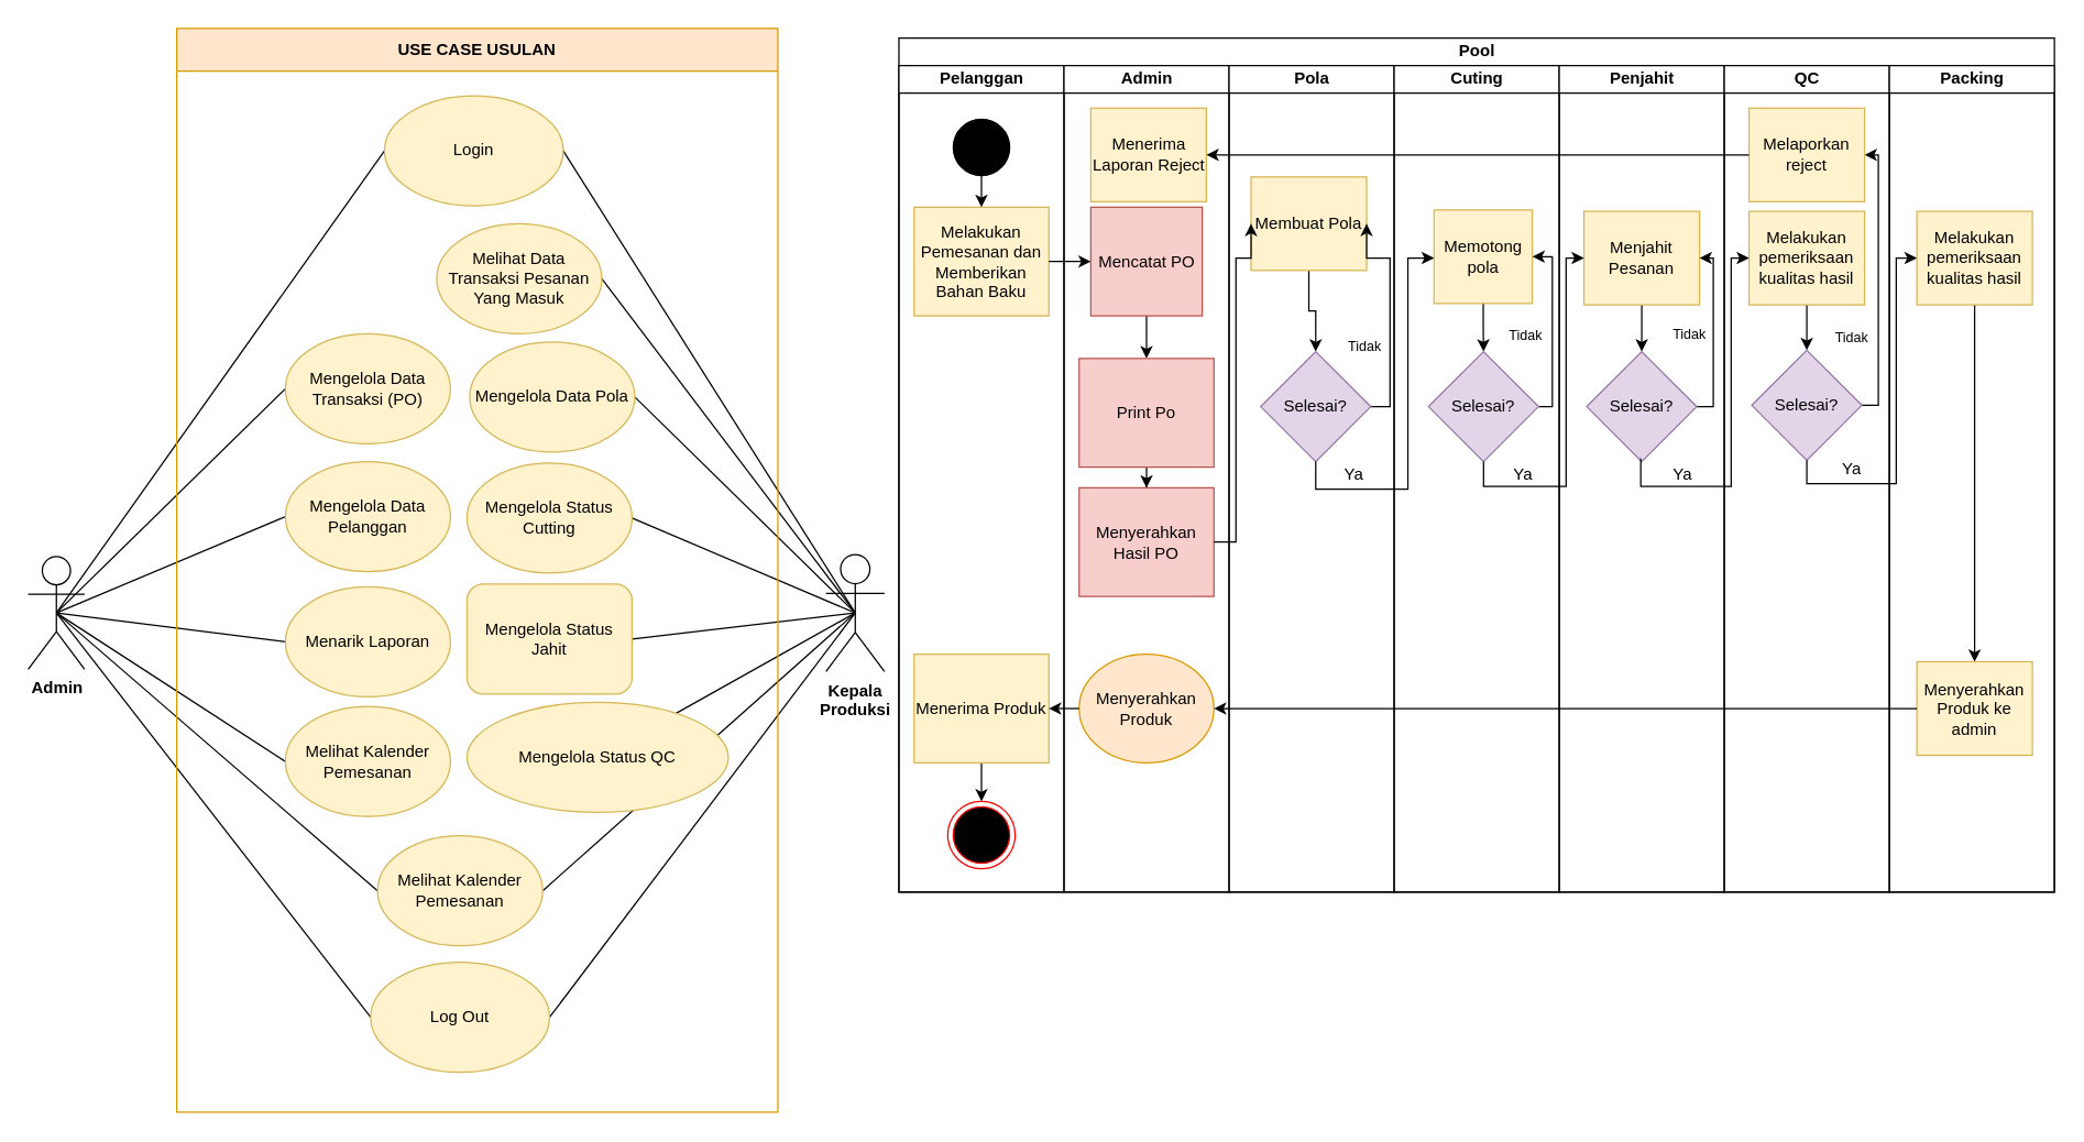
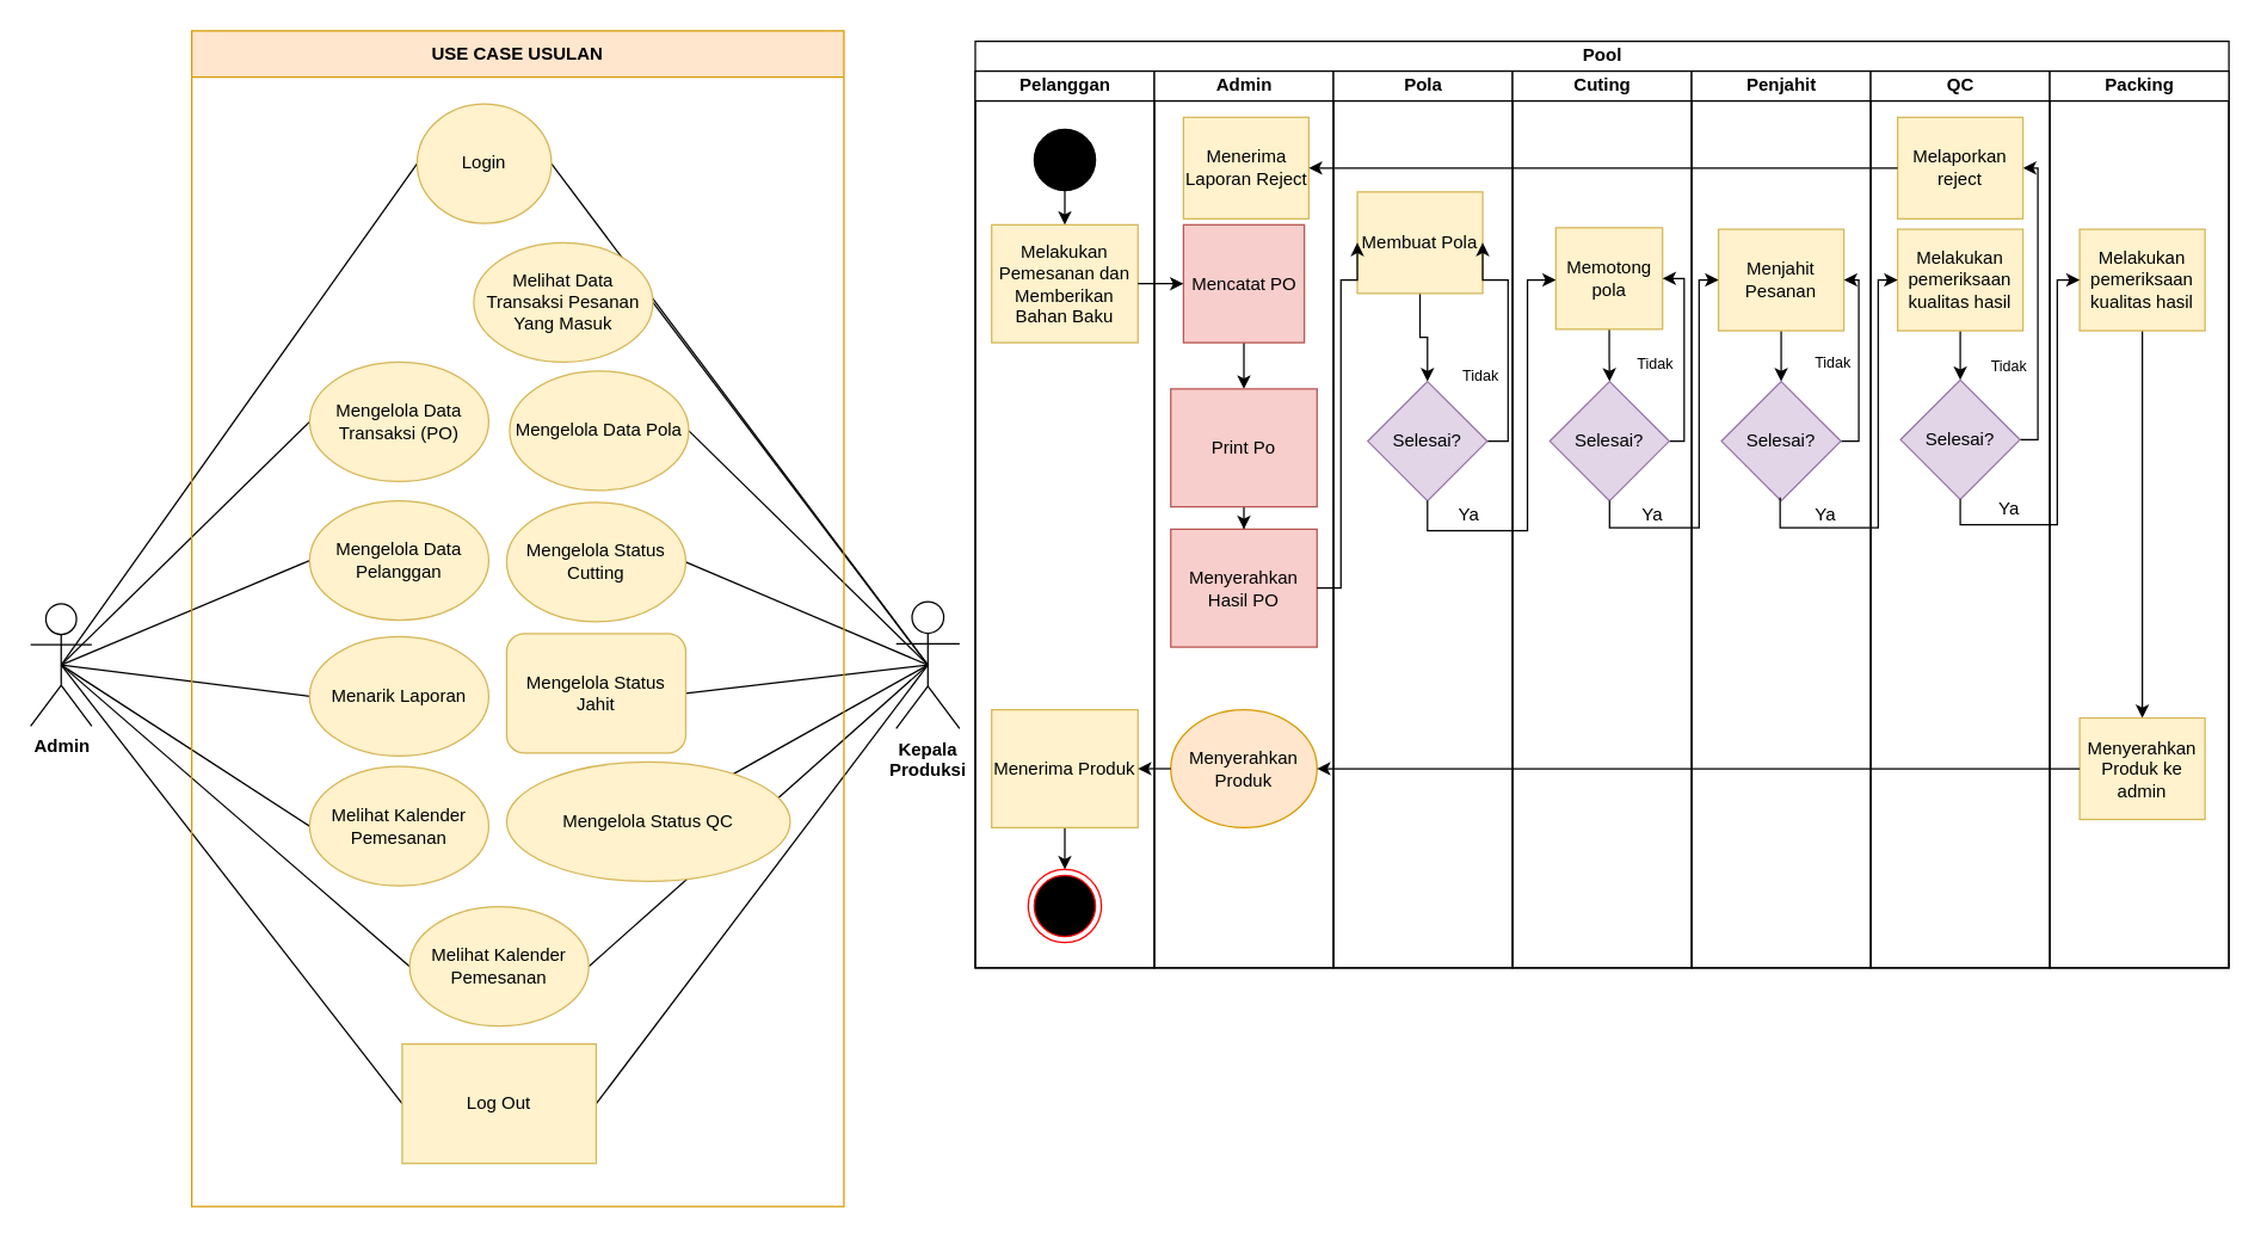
- <mxCell id="77" value="Login" style="ellipse;whiteSpace=wrap;html=1;fillColor=#fff2cc;strokeColor=#d6b656;" parent="1" vertex="1"><mxGeometry x="279" y="69" width="130" height="80" as="geometry" /></mxCell>
+ <mxCell id="77" value="Login" style="ellipse;whiteSpace=wrap;html=1;fillColor=#fff2cc;strokeColor=#d6b656;" parent="1" vertex="1"><mxGeometry x="279" y="69" width="90" height="80" as="geometry" /></mxCell>
- <mxCell id="87" value="Log Out" style="ellipse;whiteSpace=wrap;html=1;fillColor=#fff2cc;strokeColor=#d6b656;" parent="1" vertex="1"><mxGeometry x="269" y="699" width="130" height="80" as="geometry" /></mxCell>
+ <mxCell id="87" value="Log Out" style="whiteSpace=wrap;html=1;fillColor=#fff2cc;strokeColor=#d6b656;rounded=0;" parent="1" vertex="1"><mxGeometry x="269" y="699" width="130" height="80" as="geometry" /></mxCell>
